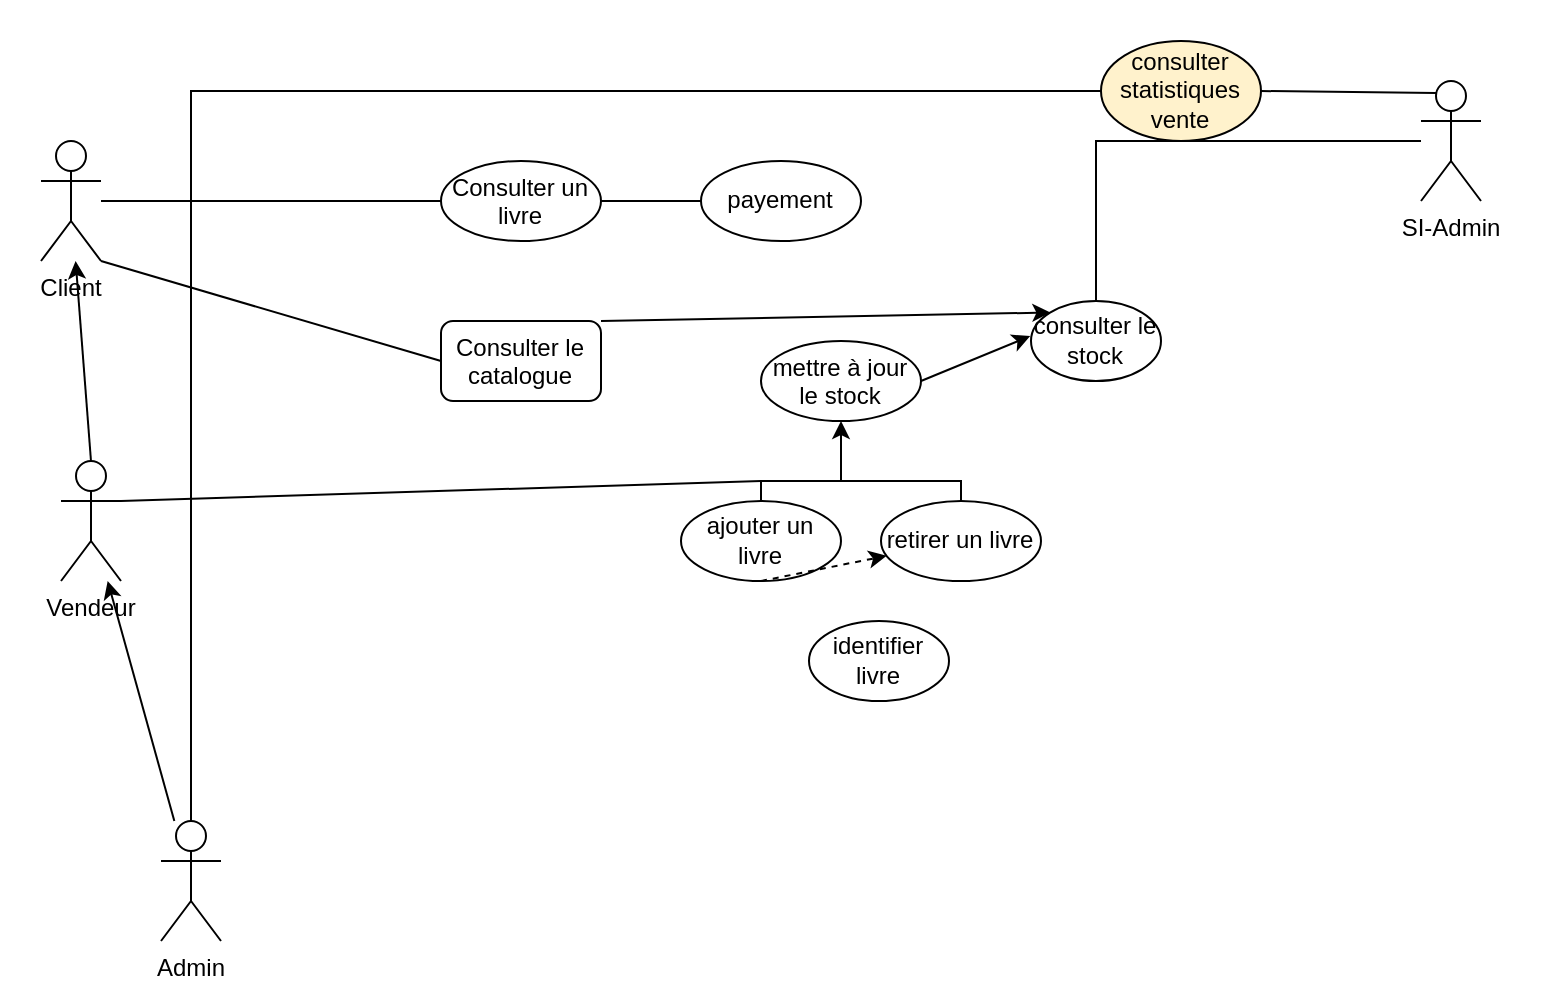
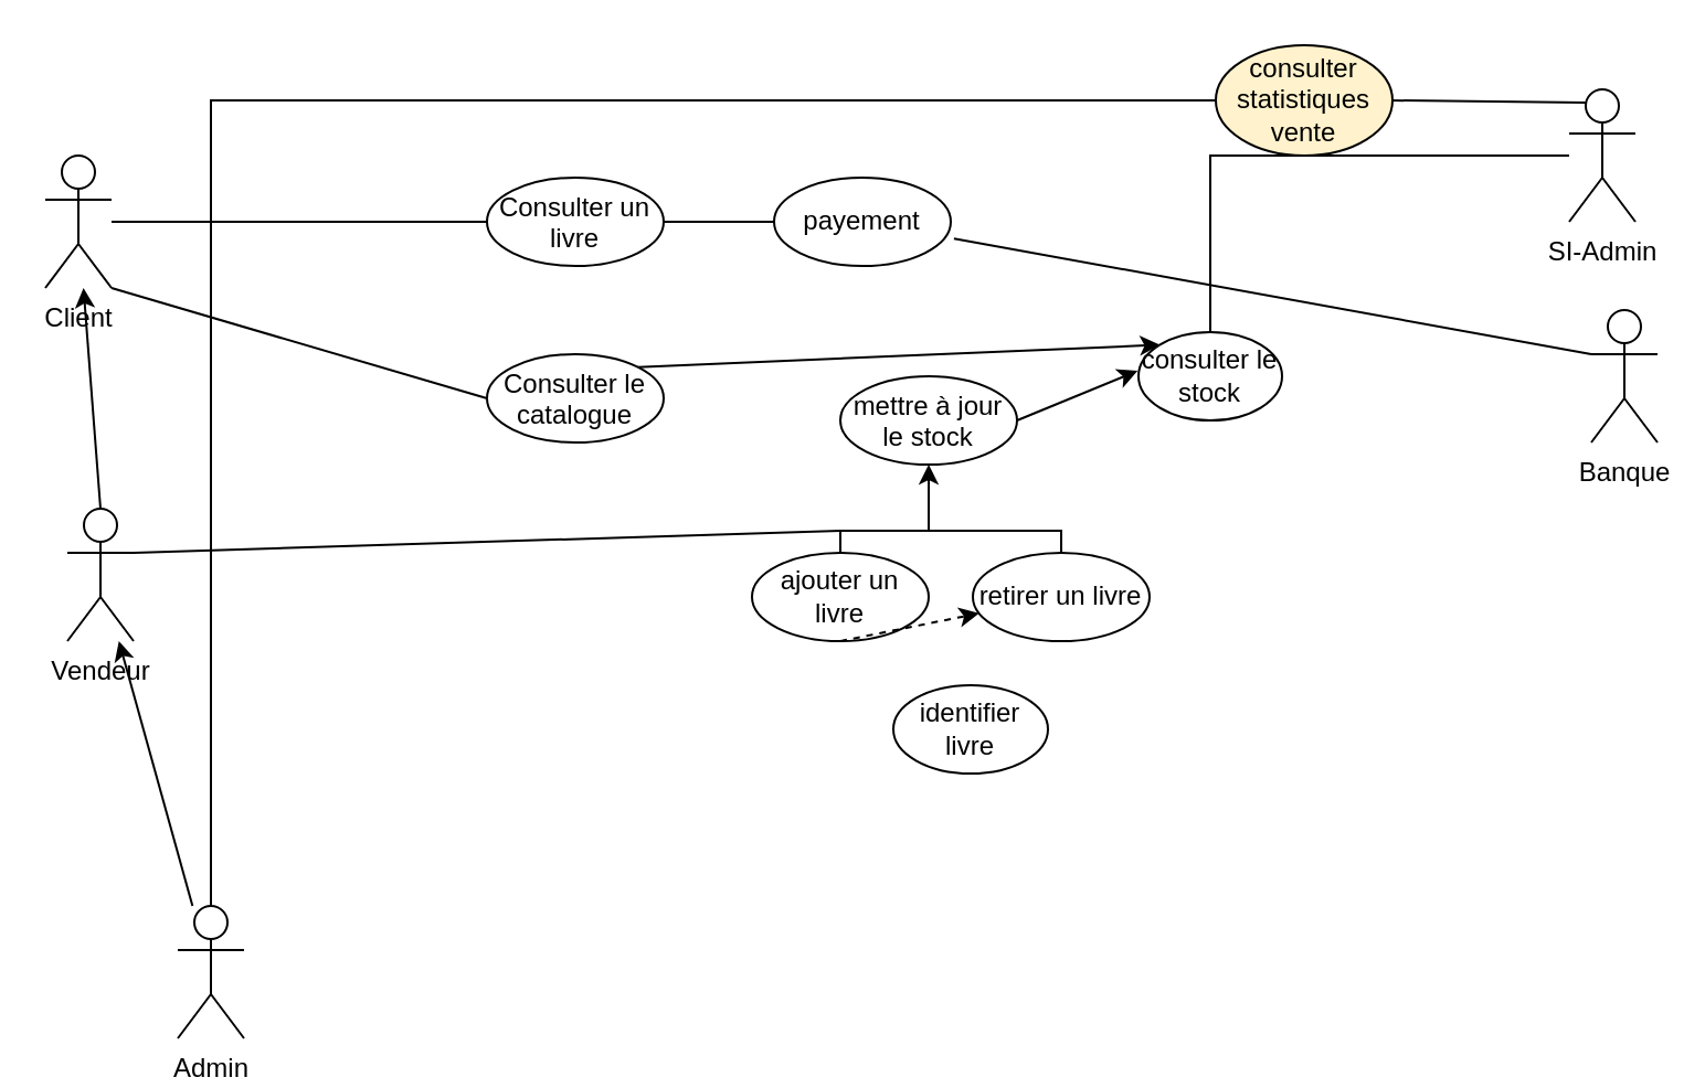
+ <mxCell id="30" value="" style="endArrow=none;html=1;rounded=0;exitX=1.018;exitY=0.69;exitDx=0;exitDy=0;exitPerimeter=0;entryX=0;entryY=0.333;entryDx=0;entryDy=0;entryPerimeter=0;" edge="1" parent="1" source="27" target="29"><mxGeometry width="50" height="50" relative="1" as="geometry"><mxPoint x="290" y="320" as="sourcePoint" /><mxPoint x="340" y="270" as="targetPoint" /></mxGeometry></mxCell>
+ <mxCell id="29" value="&lt;div&gt;Banque&lt;/div&gt;" style="shape=umlActor;verticalLabelPosition=bottom;verticalAlign=top;html=1;outlineConnect=0;" vertex="1" parent="1"><mxGeometry x="720" y="140" width="30" height="60" as="geometry" /></mxCell>
- <mxCell id="15" value="Consulter le catalogue" style="whiteSpace=wrap;html=1;verticalAlign=top;rounded=1;" vertex="1" parent="1"><mxGeometry x="220" y="160" width="80" height="40" as="geometry" /></mxCell>
+ <mxCell id="15" value="Consulter le catalogue" style="ellipse;whiteSpace=wrap;html=1;verticalAlign=top;" vertex="1" parent="1"><mxGeometry x="220" y="160" width="80" height="40" as="geometry" /></mxCell>
